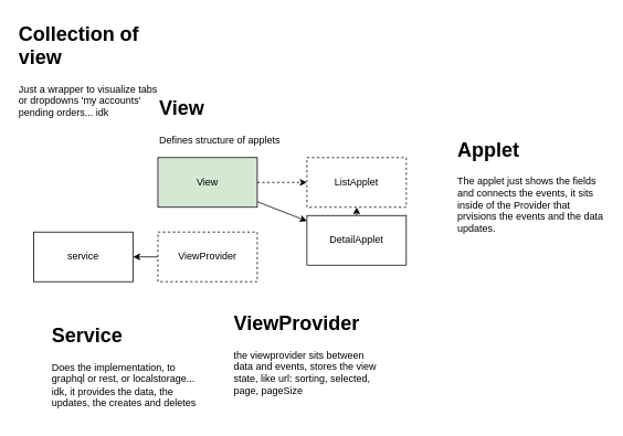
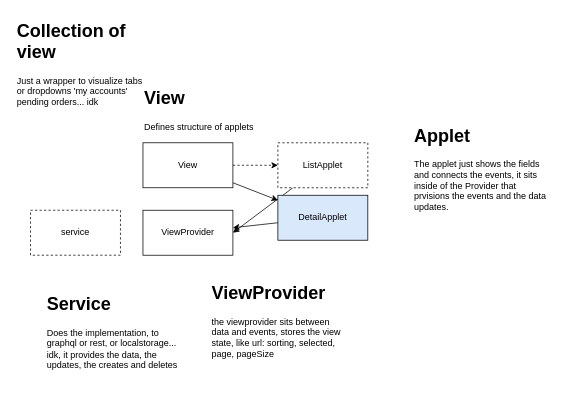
- <mxCell id="8" value="View" style="rounded=0;whiteSpace=wrap;html=1;fillColor=#d5e8d4;" vertex="1" parent="1"><mxGeometry x="190" y="190" width="120" height="60" as="geometry" /></mxCell>
+ <mxCell id="8" value="View" style="rounded=0;whiteSpace=wrap;html=1;" vertex="1" parent="1"><mxGeometry x="190" y="190" width="120" height="60" as="geometry" /></mxCell>
- <mxCell id="4" style="edgeStyle=none;html=1;" edge="1" parent="1" source="5" target="3"><mxGeometry relative="1" as="geometry" /></mxCell>
+ <mxCell id="4" style="edgeStyle=none;html=1;" edge="1" parent="1" source="5" target="11"><mxGeometry relative="1" as="geometry" /></mxCell>
+ <mxCell id="2" style="edgeStyle=none;html=1;entryX=1;entryY=0.5;entryDx=0;entryDy=0;" edge="1" parent="1" source="3" target="11"><mxGeometry relative="1" as="geometry" /></mxCell>
- <mxCell id="5" value="DetailApplet" style="rounded=0;whiteSpace=wrap;html=1;" vertex="1" parent="1"><mxGeometry x="370" y="260" width="120" height="60" as="geometry" /></mxCell>
+ <mxCell id="5" value="DetailApplet" style="rounded=0;whiteSpace=wrap;html=1;fillColor=#dae8fc;" vertex="1" parent="1"><mxGeometry x="370" y="260" width="120" height="60" as="geometry" /></mxCell>
- <mxCell id="12" value="service" style="rounded=0;whiteSpace=wrap;html=1;" vertex="1" parent="1"><mxGeometry x="40" y="280" width="120" height="60" as="geometry" /></mxCell>
+ <mxCell id="12" value="service" style="rounded=0;whiteSpace=wrap;html=1;dashed=1;" vertex="1" parent="1"><mxGeometry x="40" y="280" width="120" height="60" as="geometry" /></mxCell>
- <mxCell id="10" style="edgeStyle=none;html=1;" edge="1" parent="1" source="11" target="12"><mxGeometry relative="1" as="geometry" /></mxCell>
- <mxCell id="11" value="ViewProvider" style="rounded=0;whiteSpace=wrap;html=1;dashed=1;" vertex="1" parent="1"><mxGeometry x="190" y="280" width="120" height="60" as="geometry" /></mxCell>
+ <mxCell id="11" value="ViewProvider" style="rounded=0;whiteSpace=wrap;html=1;" vertex="1" parent="1"><mxGeometry x="190" y="280" width="120" height="60" as="geometry" /></mxCell>
